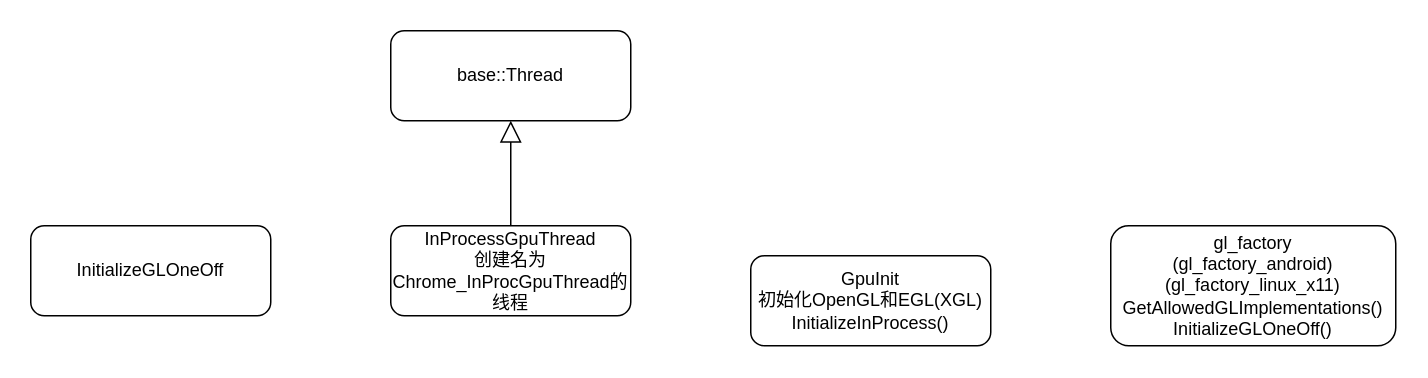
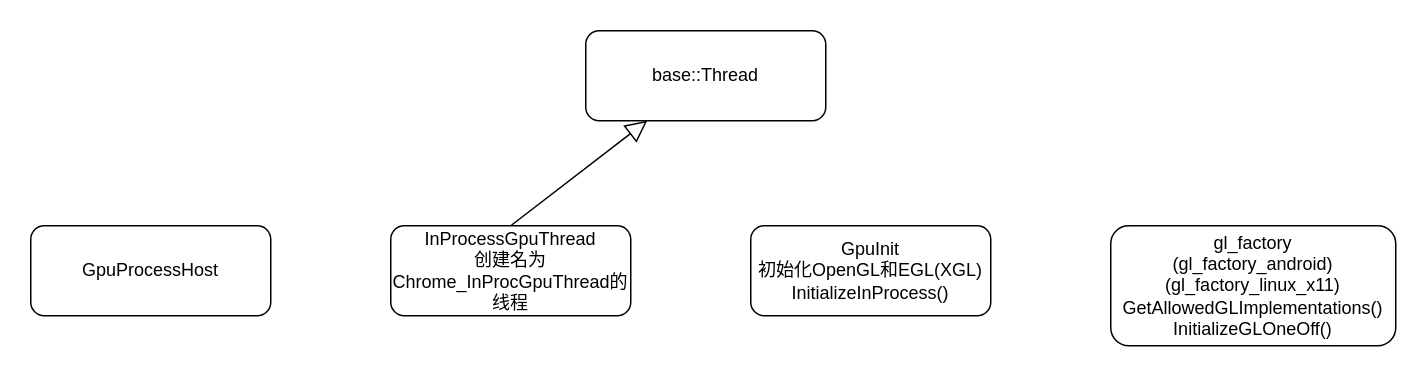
- <mxCell id="3" value="base::Thread" style="rounded=1;whiteSpace=wrap;html=1;" vertex="1" parent="1"><mxGeometry x="260" y="20" width="160" height="60" as="geometry" /></mxCell>
+ <mxCell id="3" value="base::Thread" style="rounded=1;whiteSpace=wrap;html=1;" vertex="1" parent="1"><mxGeometry x="390" y="20" width="160" height="60" as="geometry" /></mxCell>
- <mxCell id="6" value="InitializeGLOneOff" style="rounded=1;whiteSpace=wrap;html=1;" vertex="1" parent="1"><mxGeometry x="20" y="150" width="160" height="60" as="geometry" /></mxCell>
+ <mxCell id="6" value="GpuProcessHost" style="rounded=1;whiteSpace=wrap;html=1;" vertex="1" parent="1"><mxGeometry x="20" y="150" width="160" height="60" as="geometry" /></mxCell>
- <mxCell id="4" value="GpuInit&lt;br&gt;初始化OpenGL和EGL(XGL)&lt;br&gt;InitializeInProcess()" style="rounded=1;whiteSpace=wrap;html=1;" vertex="1" parent="1"><mxGeometry x="500" y="170" width="160" height="60" as="geometry" /></mxCell>
+ <mxCell id="4" value="GpuInit&lt;br&gt;初始化OpenGL和EGL(XGL)&lt;br&gt;InitializeInProcess()" style="rounded=1;whiteSpace=wrap;html=1;" vertex="1" parent="1"><mxGeometry x="500" y="150" width="160" height="60" as="geometry" /></mxCell>
